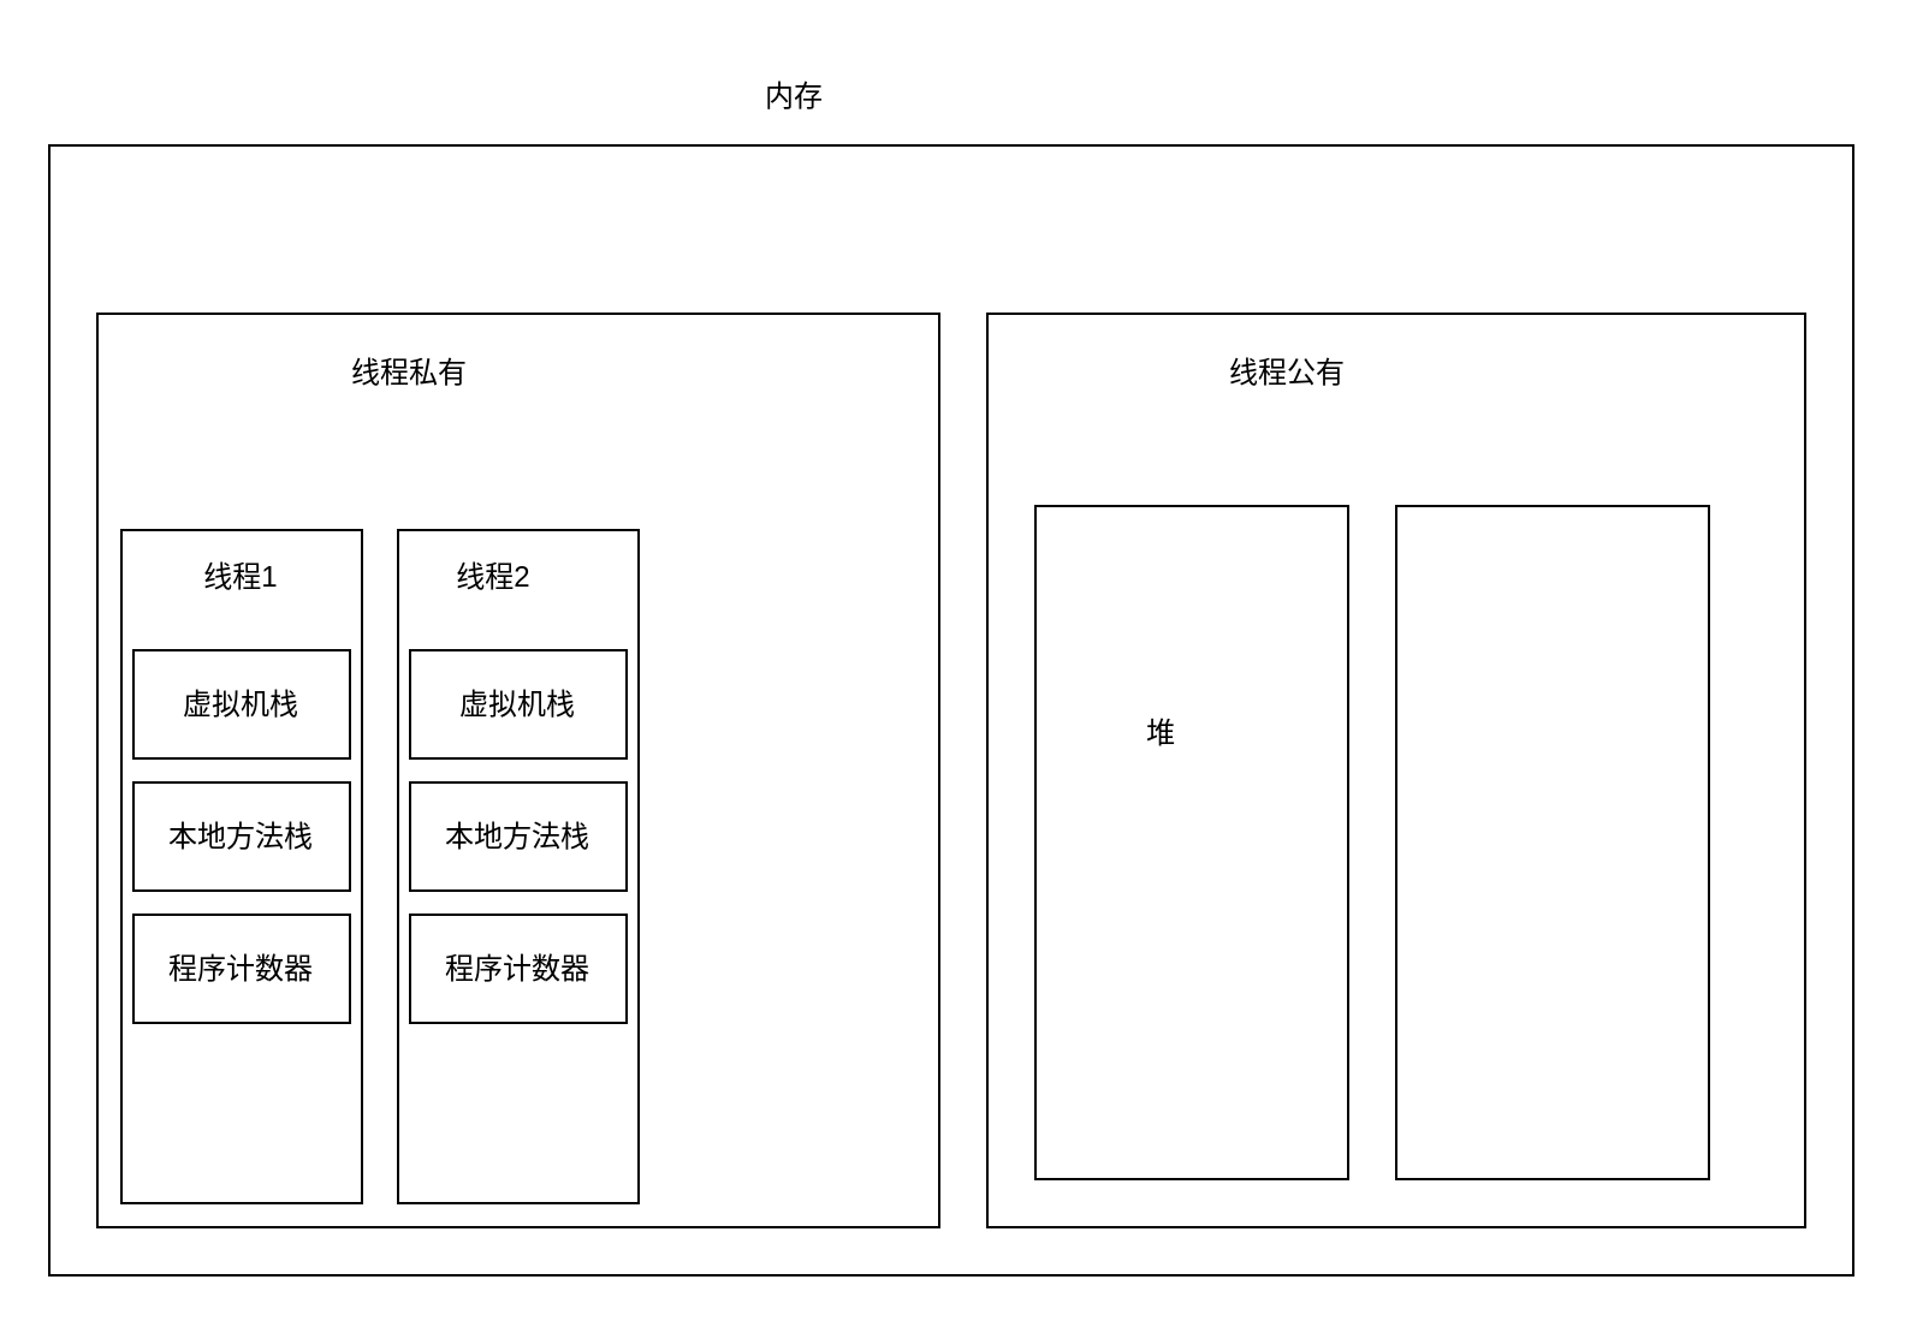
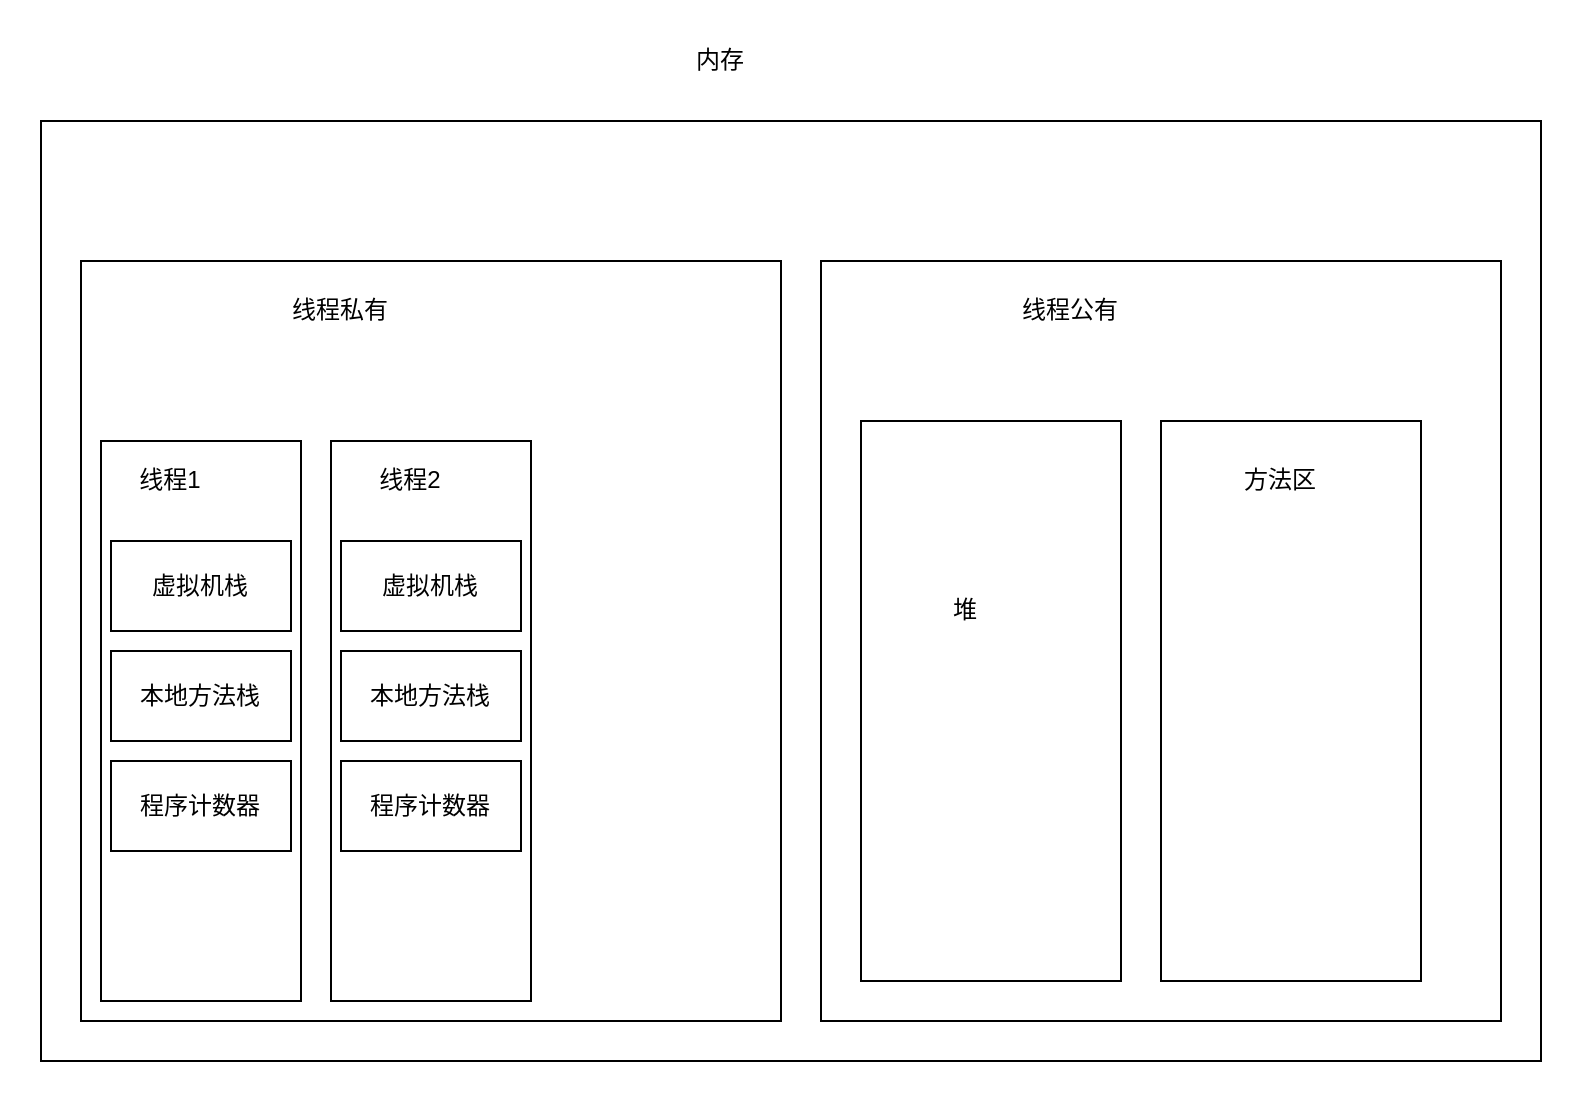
- <mxCell id="3" value="内存" style="text;html=1;strokeColor=none;fillColor=none;align=center;verticalAlign=middle;whiteSpace=wrap;rounded=0;" parent="1" vertex="1"><mxGeometry x="310" y="30" width="40" height="20" as="geometry" /></mxCell>
+ <mxCell id="3" value="内存" style="text;html=1;strokeColor=none;fillColor=none;align=center;verticalAlign=middle;whiteSpace=wrap;rounded=0;" parent="1" vertex="1"><mxGeometry x="340" y="20" width="40" height="20" as="geometry" /></mxCell>
- <mxCell id="10" value="线程1" style="text;html=1;strokeColor=none;fillColor=none;align=center;verticalAlign=middle;whiteSpace=wrap;rounded=0;" parent="1" vertex="1"><mxGeometry y="230" width="60" height="20" as="geometry" x="70" /></mxCell>
+ <mxCell id="10" value="线程1" style="text;html=1;strokeColor=none;fillColor=none;align=center;verticalAlign=middle;whiteSpace=wrap;rounded=0;" parent="1" vertex="1"><mxGeometry x="55" y="230" width="60" height="20" as="geometry" /></mxCell>
+ <mxCell id="21" value="方法区" style="text;html=1;strokeColor=none;fillColor=none;align=center;verticalAlign=middle;whiteSpace=wrap;rounded=0;" parent="1" vertex="1"><mxGeometry x="610" y="225" width="60" height="30" as="geometry" /></mxCell>
